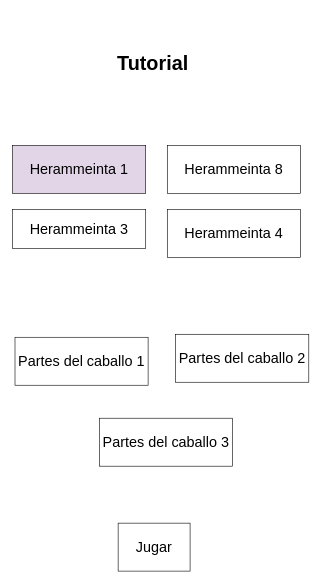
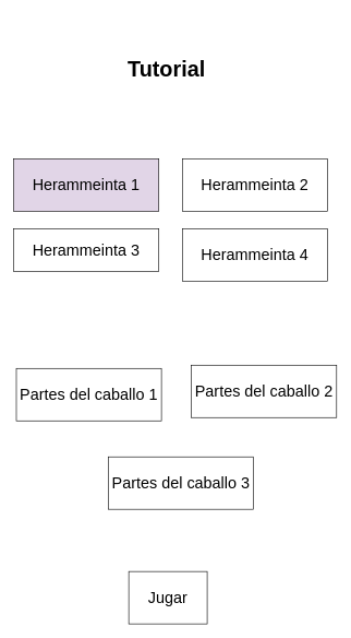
- <mxCell id="6" value="&lt;font style=&quot;font-size: 24px;&quot;&gt;Herammeinta 8&lt;/font&gt;" style="rounded=0;whiteSpace=wrap;html=1;" vertex="1" parent="1"><mxGeometry x="278" y="242" width="222" height="80" as="geometry" /></mxCell>
+ <mxCell id="6" value="&lt;font style=&quot;font-size: 24px;&quot;&gt;Herammeinta 2&lt;/font&gt;" style="rounded=0;whiteSpace=wrap;html=1;" vertex="1" parent="1"><mxGeometry x="278" y="242" width="222" height="80" as="geometry" /></mxCell>
